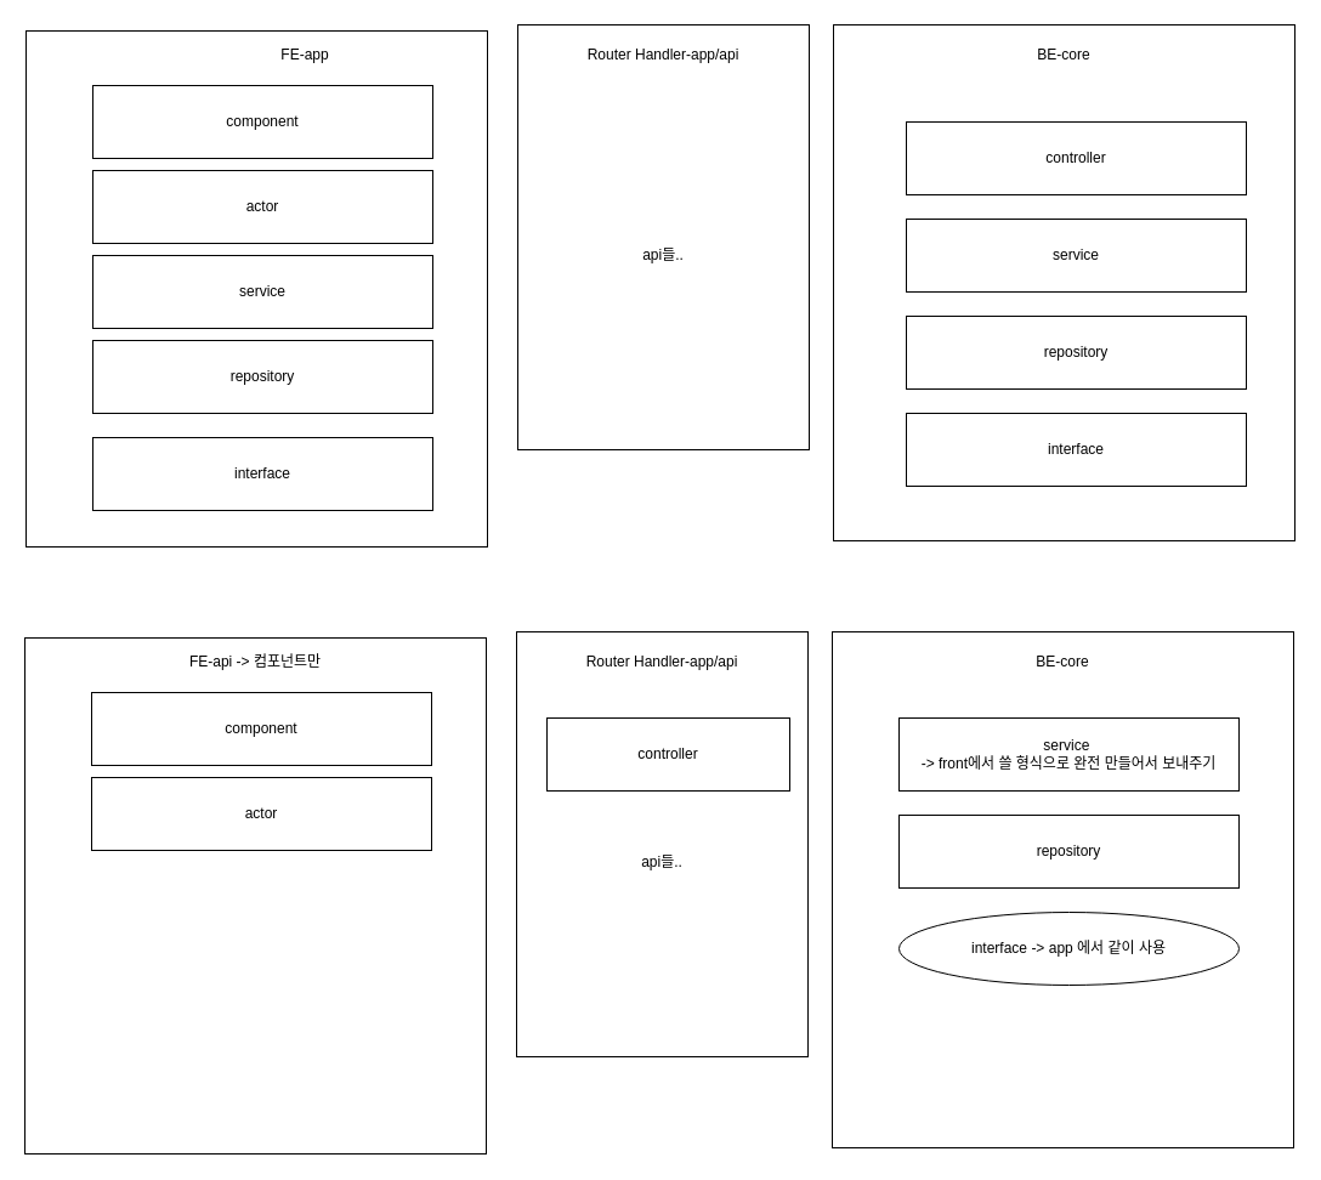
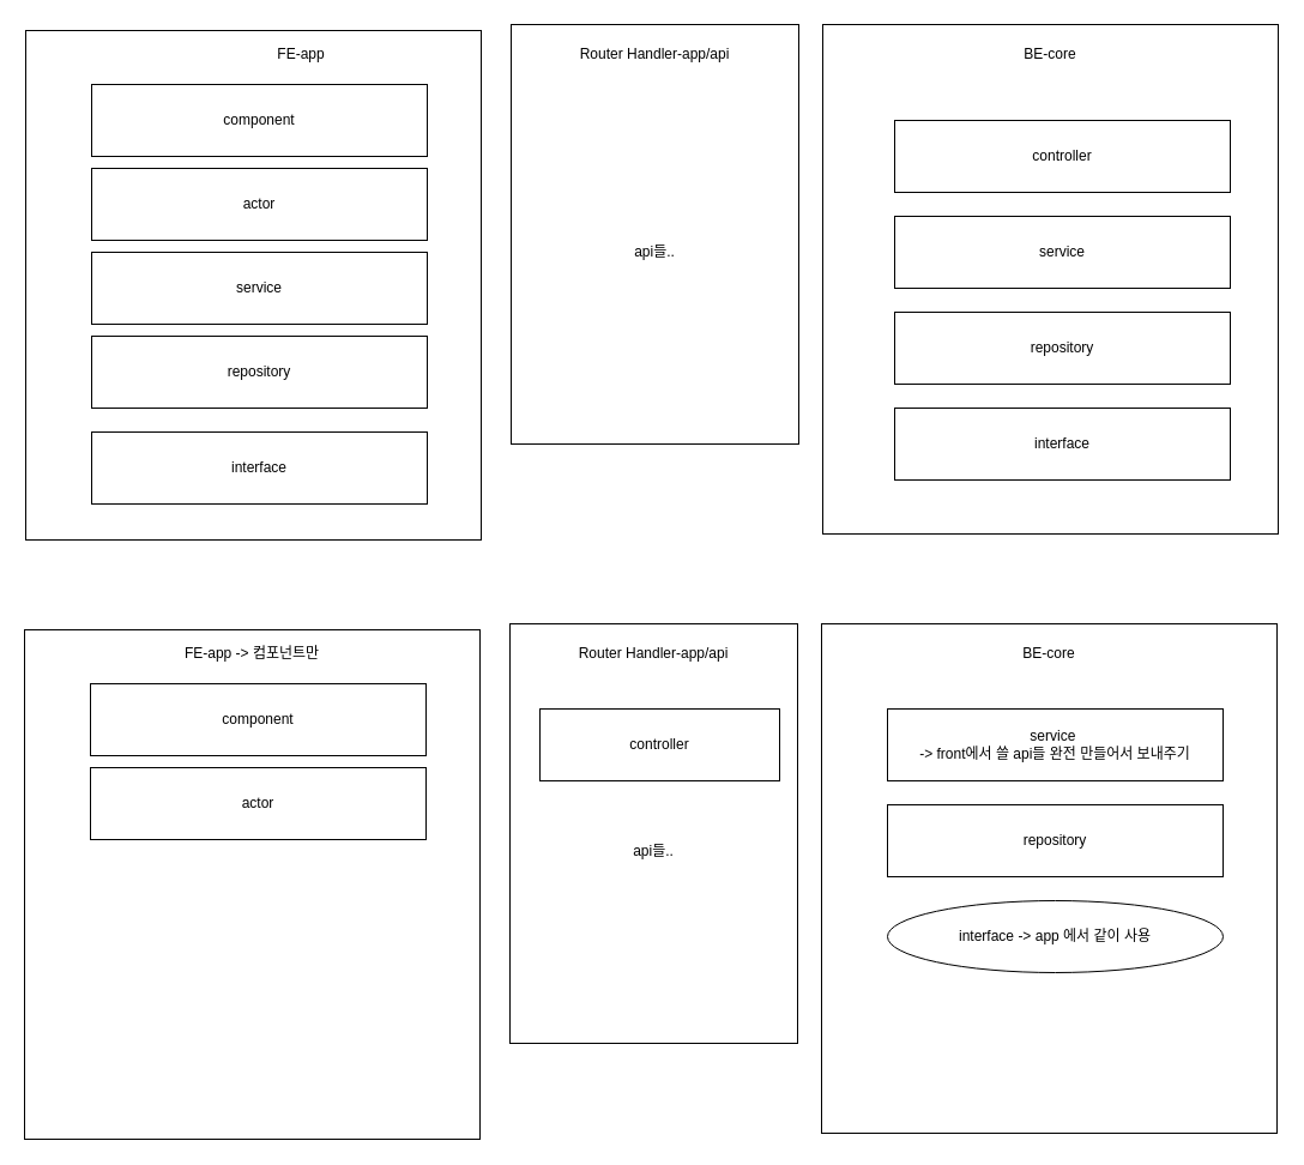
- <mxCell id="22" value="FE-api -&amp;gt; 컴포넌트만" style="text;html=1;align=center;verticalAlign=middle;whiteSpace=wrap;rounded=0;" vertex="1" parent="1"><mxGeometry x="145" y="530" width="130" height="30" as="geometry" /></mxCell>
+ <mxCell id="22" value="FE-app -&amp;gt; 컴포넌트만" style="text;html=1;align=center;verticalAlign=middle;whiteSpace=wrap;rounded=0;" vertex="1" parent="1"><mxGeometry x="145" y="530" width="130" height="30" as="geometry" /></mxCell>
- <mxCell id="27" value="service&amp;nbsp;&lt;div&gt;-&amp;gt; front에서 쓸 형식으로 완전 만들어서 보내주기&lt;/div&gt;" style="rounded=0;whiteSpace=wrap;html=1;" vertex="1" parent="1"><mxGeometry x="740" y="591" width="280" height="60" as="geometry" /></mxCell>
+ <mxCell id="27" value="service&amp;nbsp;&lt;div&gt;-&amp;gt; front에서 쓸 api들 완전 만들어서 보내주기&lt;/div&gt;" style="rounded=0;whiteSpace=wrap;html=1;" vertex="1" parent="1"><mxGeometry x="740" y="591" width="280" height="60" as="geometry" /></mxCell>
